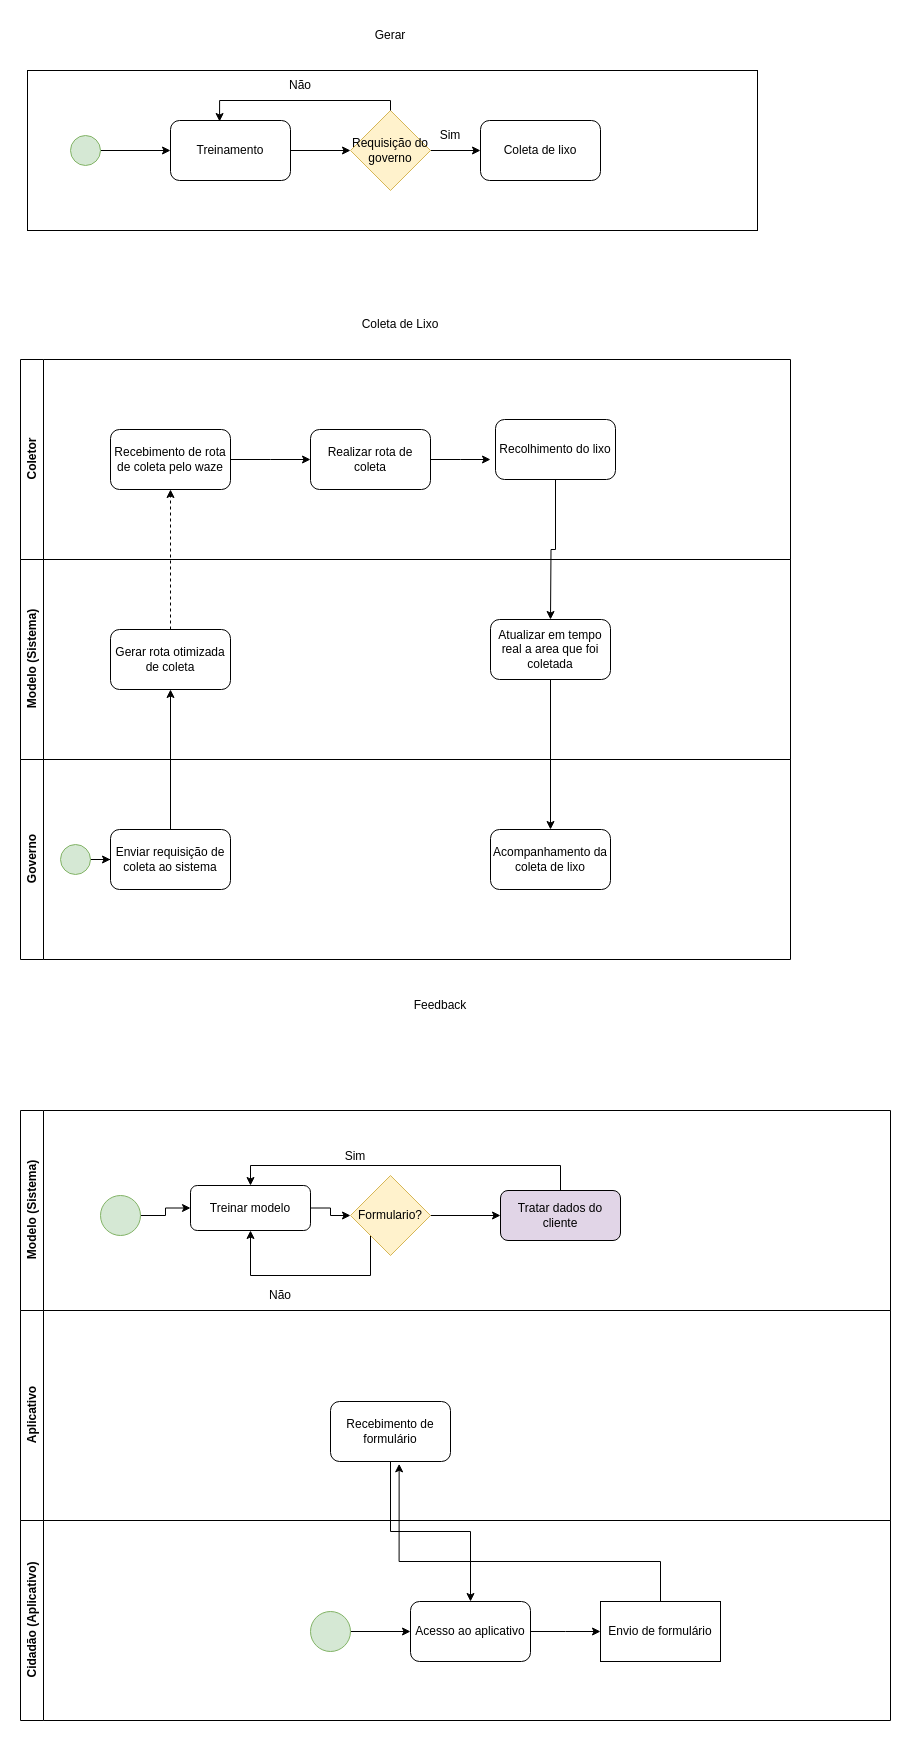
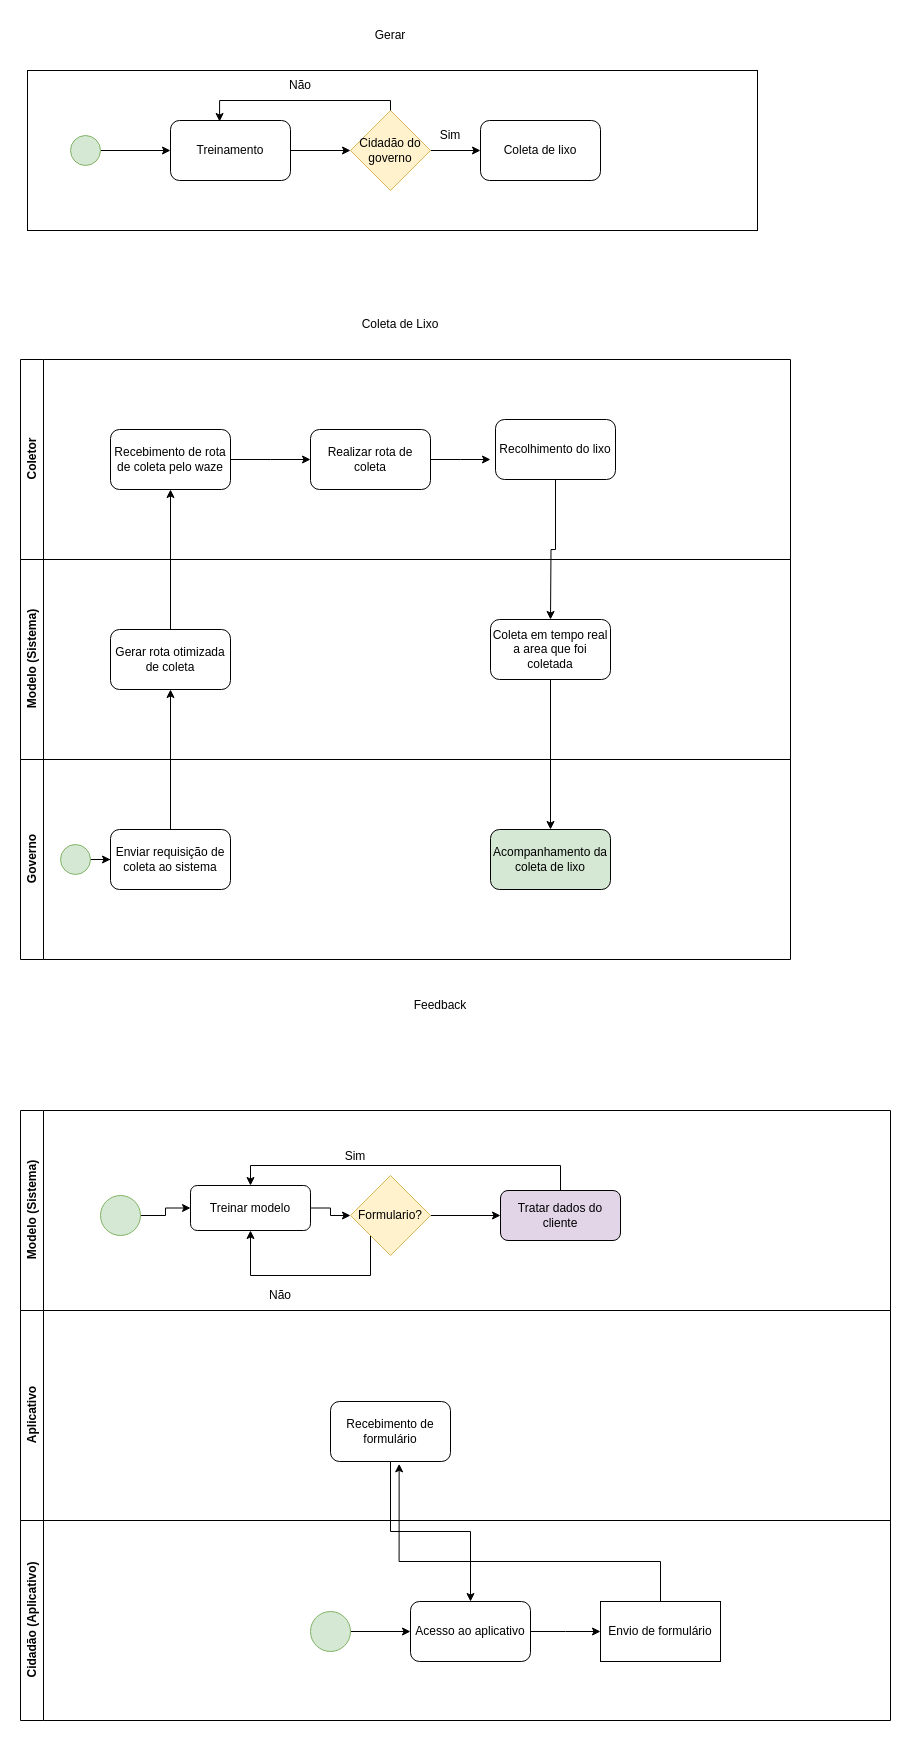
- <mxCell id="45" value="Requisição do governo" style="rhombus;whiteSpace=wrap;html=1;fillColor=#fff2cc;strokeColor=#d6b656;" vertex="1" parent="1"><mxGeometry x="350" y="110" width="80" height="80" as="geometry" /></mxCell>
+ <mxCell id="45" value="Cidadão do governo" style="rhombus;whiteSpace=wrap;html=1;fillColor=#fff2cc;strokeColor=#d6b656;" vertex="1" parent="1"><mxGeometry x="350" y="110" width="80" height="80" as="geometry" /></mxCell>
- <mxCell id="26" style="edgeStyle=orthogonalEdgeStyle;rounded=0;orthogonalLoop=1;jettySize=auto;html=1;entryX=0.5;entryY=1;entryDx=0;entryDy=0;dashed=1;" edge="1" parent="1" source="10" target="4"><mxGeometry relative="1" as="geometry" /></mxCell>
+ <mxCell id="26" style="edgeStyle=orthogonalEdgeStyle;rounded=0;orthogonalLoop=1;jettySize=auto;html=1;entryX=0.5;entryY=1;entryDx=0;entryDy=0;" edge="1" parent="1" source="10" target="4"><mxGeometry relative="1" as="geometry" /></mxCell>
- <mxCell id="11" value="Atualizar em tempo real a area que foi coletada" style="rounded=1;whiteSpace=wrap;html=1;" vertex="1" parent="9"><mxGeometry x="470" y="60" width="120" height="60" as="geometry" /></mxCell>
+ <mxCell id="11" value="Coleta em tempo real a area que foi coletada" style="rounded=1;whiteSpace=wrap;html=1;" vertex="1" parent="9"><mxGeometry x="470" y="60" width="120" height="60" as="geometry" /></mxCell>
- <mxCell id="16" value="Acompanhamento da coleta de lixo" style="rounded=1;whiteSpace=wrap;html=1;" vertex="1" parent="12"><mxGeometry x="470" y="70" width="120" height="60" as="geometry" /></mxCell>
+ <mxCell id="16" value="Acompanhamento da coleta de lixo" style="rounded=1;whiteSpace=wrap;html=1;fillColor=#d5e8d4;" vertex="1" parent="12"><mxGeometry x="470" y="70" width="120" height="60" as="geometry" /></mxCell>
